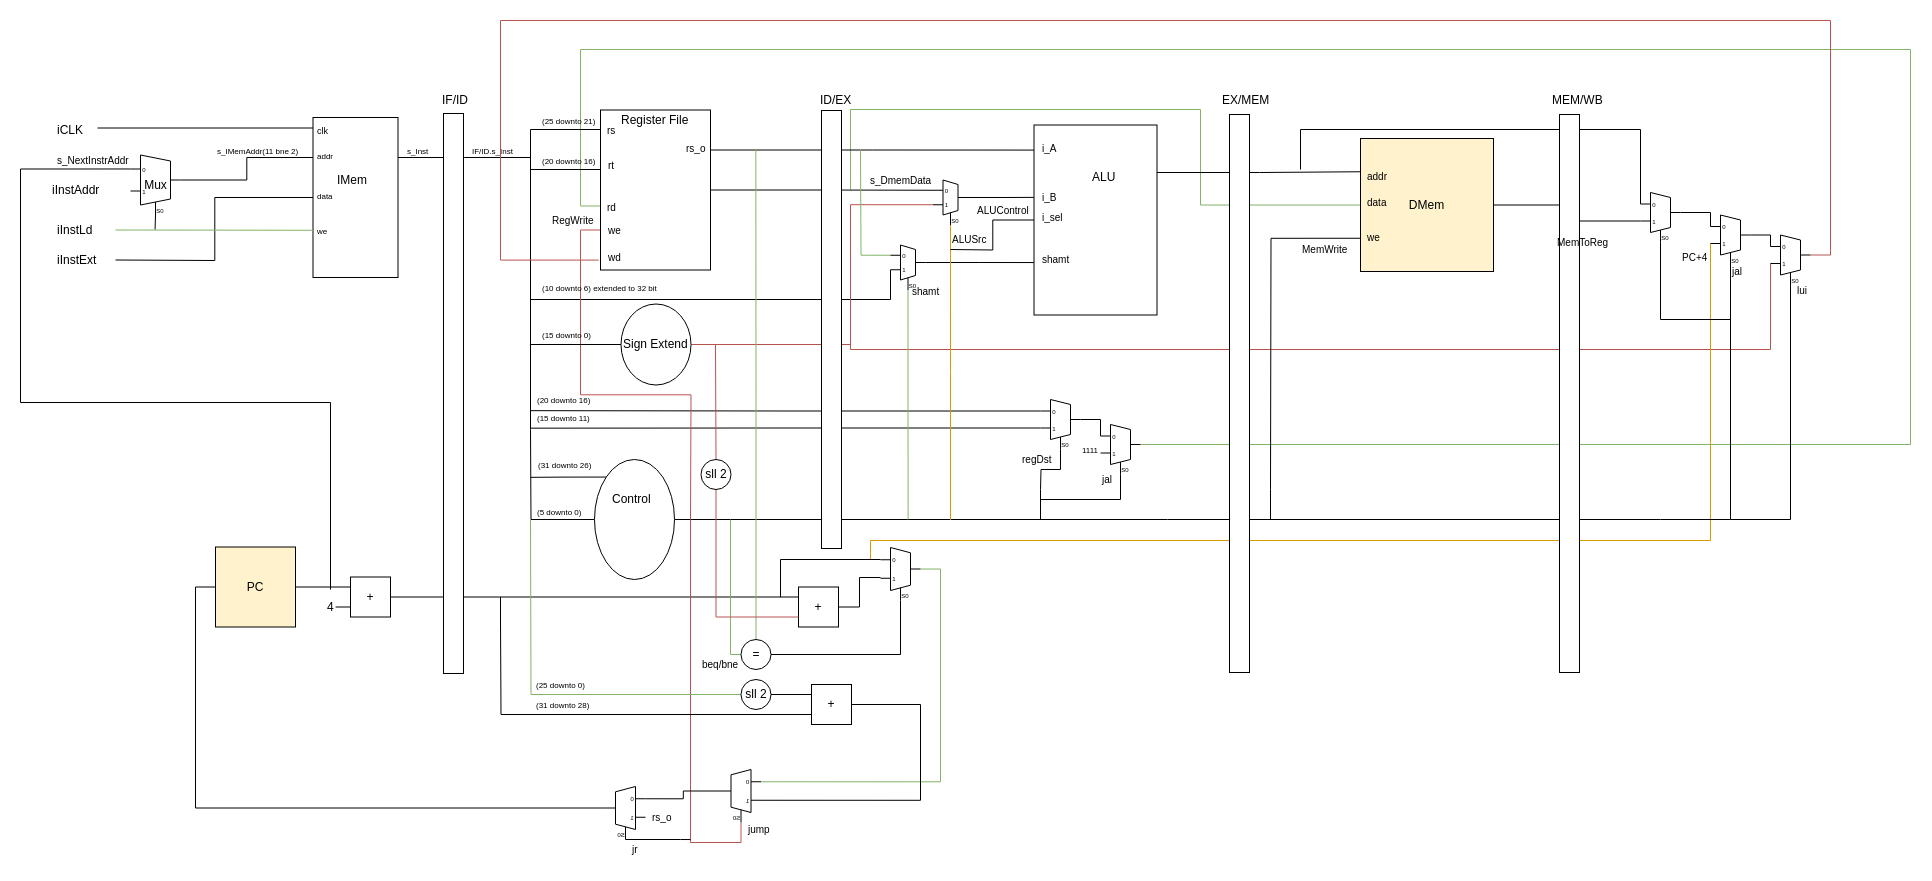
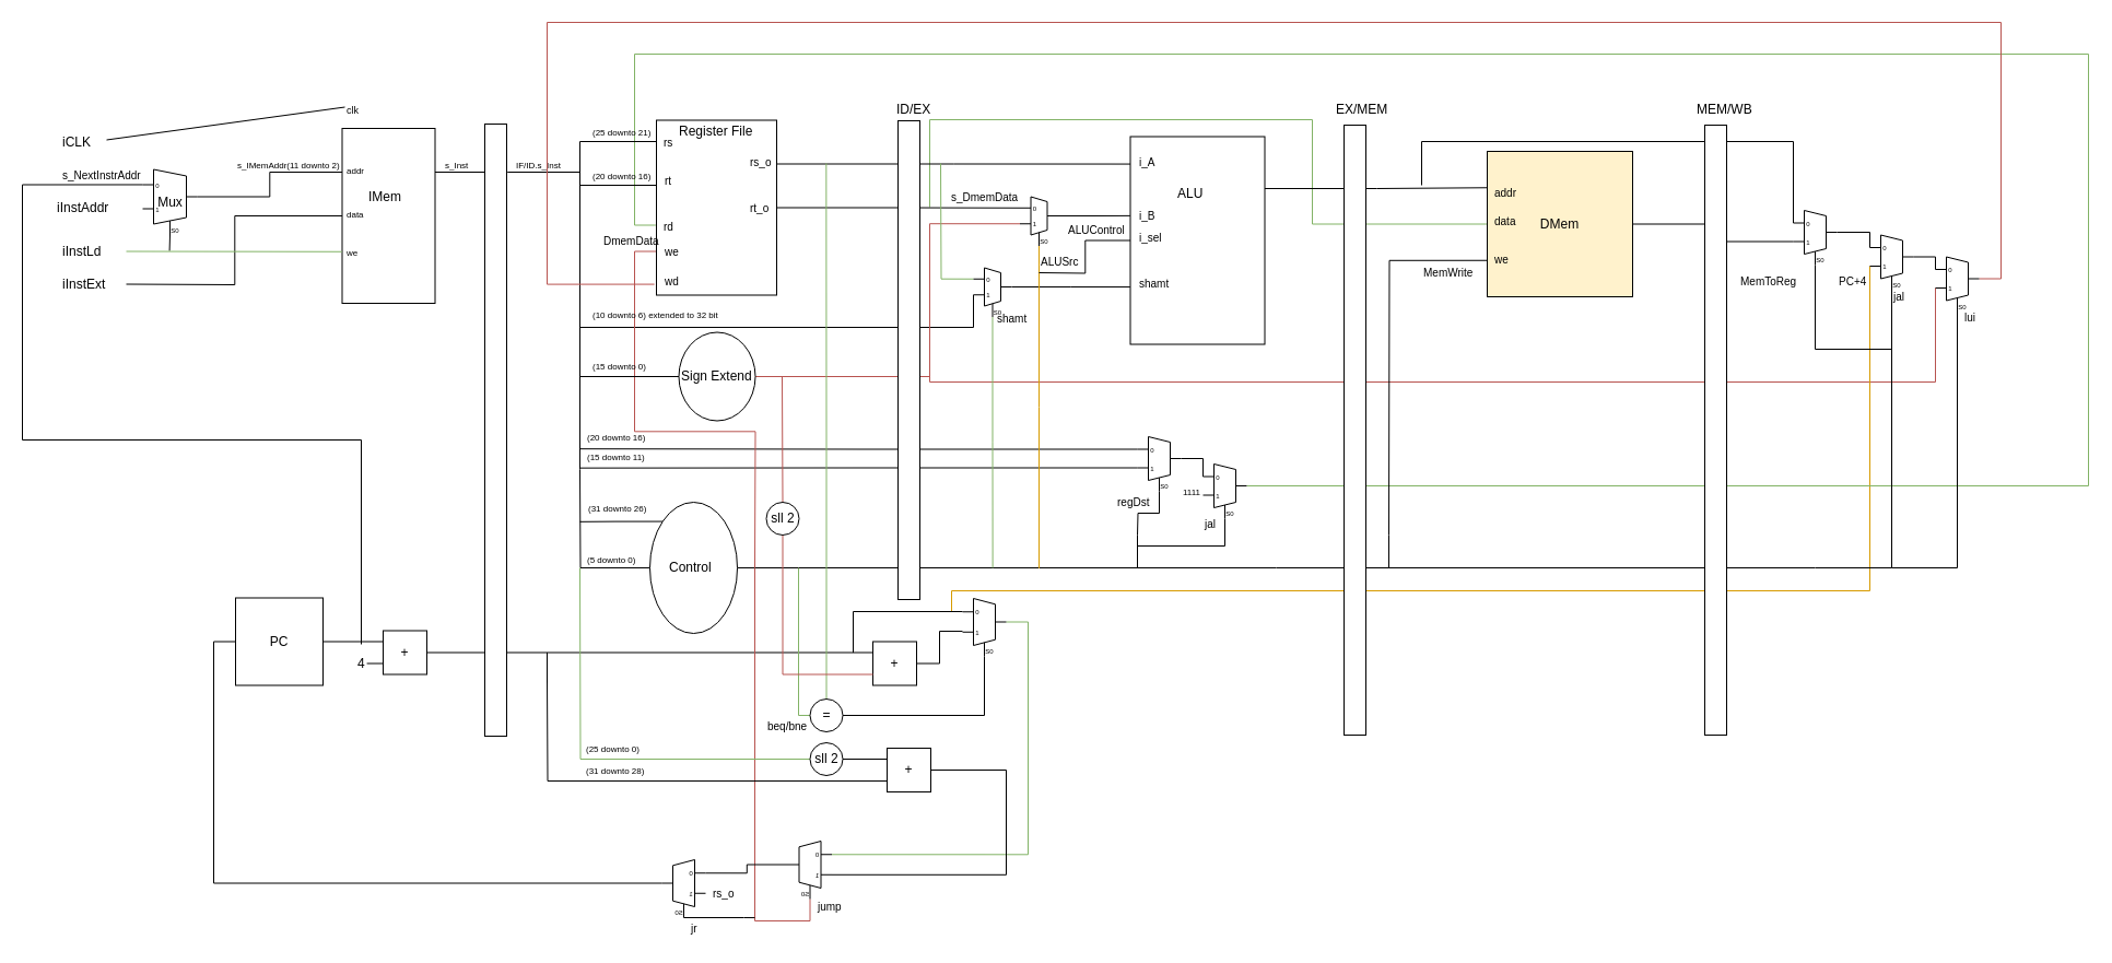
- <mxCell id="35" value="IF/ID" style="text;html=1;resizable=0;points=[];autosize=1;align=left;verticalAlign=top;spacingTop=-4;" vertex="1" parent="1"><mxGeometry x="440" y="89.5" width="40" height="20" as="geometry" /></mxCell>
- <mxCell id="28" value="&lt;font style=&quot;font-size: 9px&quot;&gt;clk&lt;/font&gt;" style="text;html=1;resizable=0;points=[];autosize=1;align=left;verticalAlign=top;spacingTop=-4;" vertex="1" parent="1"><mxGeometry x="315" y="119.5" width="30" height="20" as="geometry" /></mxCell>
+ <mxCell id="28" value="&lt;font style=&quot;font-size: 9px&quot;&gt;clk&lt;/font&gt;" style="text;html=1;resizable=0;points=[];autosize=1;align=left;verticalAlign=top;spacingTop=-4;" vertex="1" parent="1"><mxGeometry x="315" y="89.5" width="30" height="20" as="geometry" /></mxCell>
- <mxCell id="27" value="&lt;font style=&quot;font-size: 8px&quot;&gt;s_IMemAddr(11 bne 2)&lt;/font&gt;" style="text;html=1;resizable=0;points=[];autosize=1;align=left;verticalAlign=top;spacingTop=-4;" vertex="1" parent="1"><mxGeometry x="215" y="139.5" width="110" height="20" as="geometry" /></mxCell>
+ <mxCell id="27" value="&lt;font style=&quot;font-size: 8px&quot;&gt;s_IMemAddr(11 downto 2)&lt;/font&gt;" style="text;html=1;resizable=0;points=[];autosize=1;align=left;verticalAlign=top;spacingTop=-4;" vertex="1" parent="1"><mxGeometry x="215" y="139.5" width="110" height="20" as="geometry" /></mxCell>
- <mxCell id="89" value="ALU" style="text;html=1;resizable=0;points=[];autosize=1;align=left;verticalAlign=top;spacingTop=-4;" vertex="1" parent="1"><mxGeometry x="1090" y="166.5" width="40" height="20" as="geometry" /></mxCell>
+ <mxCell id="89" value="ALU" style="text;html=1;resizable=0;points=[];autosize=1;align=left;verticalAlign=top;spacingTop=-4;" vertex="1" parent="1"><mxGeometry x="1075" y="166.5" width="40" height="20" as="geometry" /></mxCell>
+ <mxCell id="46" value="&lt;font style=&quot;font-size: 10px&quot;&gt;rt_o&lt;/font&gt;" style="text;html=1;resizable=0;points=[];autosize=1;align=left;verticalAlign=top;spacingTop=-4;" vertex="1" parent="1"><mxGeometry x="684" y="179.5" width="30" height="20" as="geometry" /></mxCell>
- <mxCell id="159" value="&lt;font style=&quot;font-size: 10px&quot;&gt;RegWrite&lt;br&gt;&lt;/font&gt;" style="text;html=1;resizable=0;points=[];autosize=1;align=left;verticalAlign=top;spacingTop=-4;" vertex="1" parent="1"><mxGeometry x="550" y="209.5" width="60" height="20" as="geometry" /></mxCell>
+ <mxCell id="159" value="&lt;font style=&quot;font-size: 10px&quot;&gt;DmemData&lt;br&gt;&lt;/font&gt;" style="text;html=1;resizable=0;points=[];autosize=1;align=left;verticalAlign=top;spacingTop=-4;" vertex="1" parent="1"><mxGeometry x="550" y="209.5" width="60" height="20" as="geometry" /></mxCell>
- <mxCell id="149" value="&lt;font style=&quot;font-size: 10px&quot;&gt;MemToReg&lt;/font&gt;" style="text;html=1;resizable=0;points=[];autosize=1;align=left;verticalAlign=top;spacingTop=-4;" vertex="1" parent="1"><mxGeometry x="1555" y="232" width="70" height="20" as="geometry" /></mxCell>
+ <mxCell id="149" value="&lt;font style=&quot;font-size: 10px&quot;&gt;MemToReg&lt;/font&gt;" style="text;html=1;resizable=0;points=[];autosize=1;align=left;verticalAlign=top;spacingTop=-4;" vertex="1" parent="1"><mxGeometry x="1590" y="247" width="70" height="20" as="geometry" /></mxCell>
- <mxCell id="71" value="Control&amp;nbsp;" style="text;html=1;resizable=0;points=[];autosize=1;align=left;verticalAlign=top;spacingTop=-4;" vertex="1" parent="1"><mxGeometry x="610" y="489" width="60" height="20" as="geometry" /></mxCell>
+ <mxCell id="71" value="Control&amp;nbsp;" style="text;html=1;resizable=0;points=[];autosize=1;align=left;verticalAlign=top;spacingTop=-4;" vertex="1" parent="1"><mxGeometry x="610" y="509" width="60" height="20" as="geometry" /></mxCell>
- <mxCell id="96" value="PC" style="whiteSpace=wrap;html=1;aspect=fixed;fillColor=#fff2cc;" vertex="1" parent="1"><mxGeometry x="215" y="546.5" width="80" height="80" as="geometry" /></mxCell>
+ <mxCell id="96" value="PC" style="whiteSpace=wrap;html=1;aspect=fixed;" vertex="1" parent="1"><mxGeometry x="215" y="546.5" width="80" height="80" as="geometry" /></mxCell>
